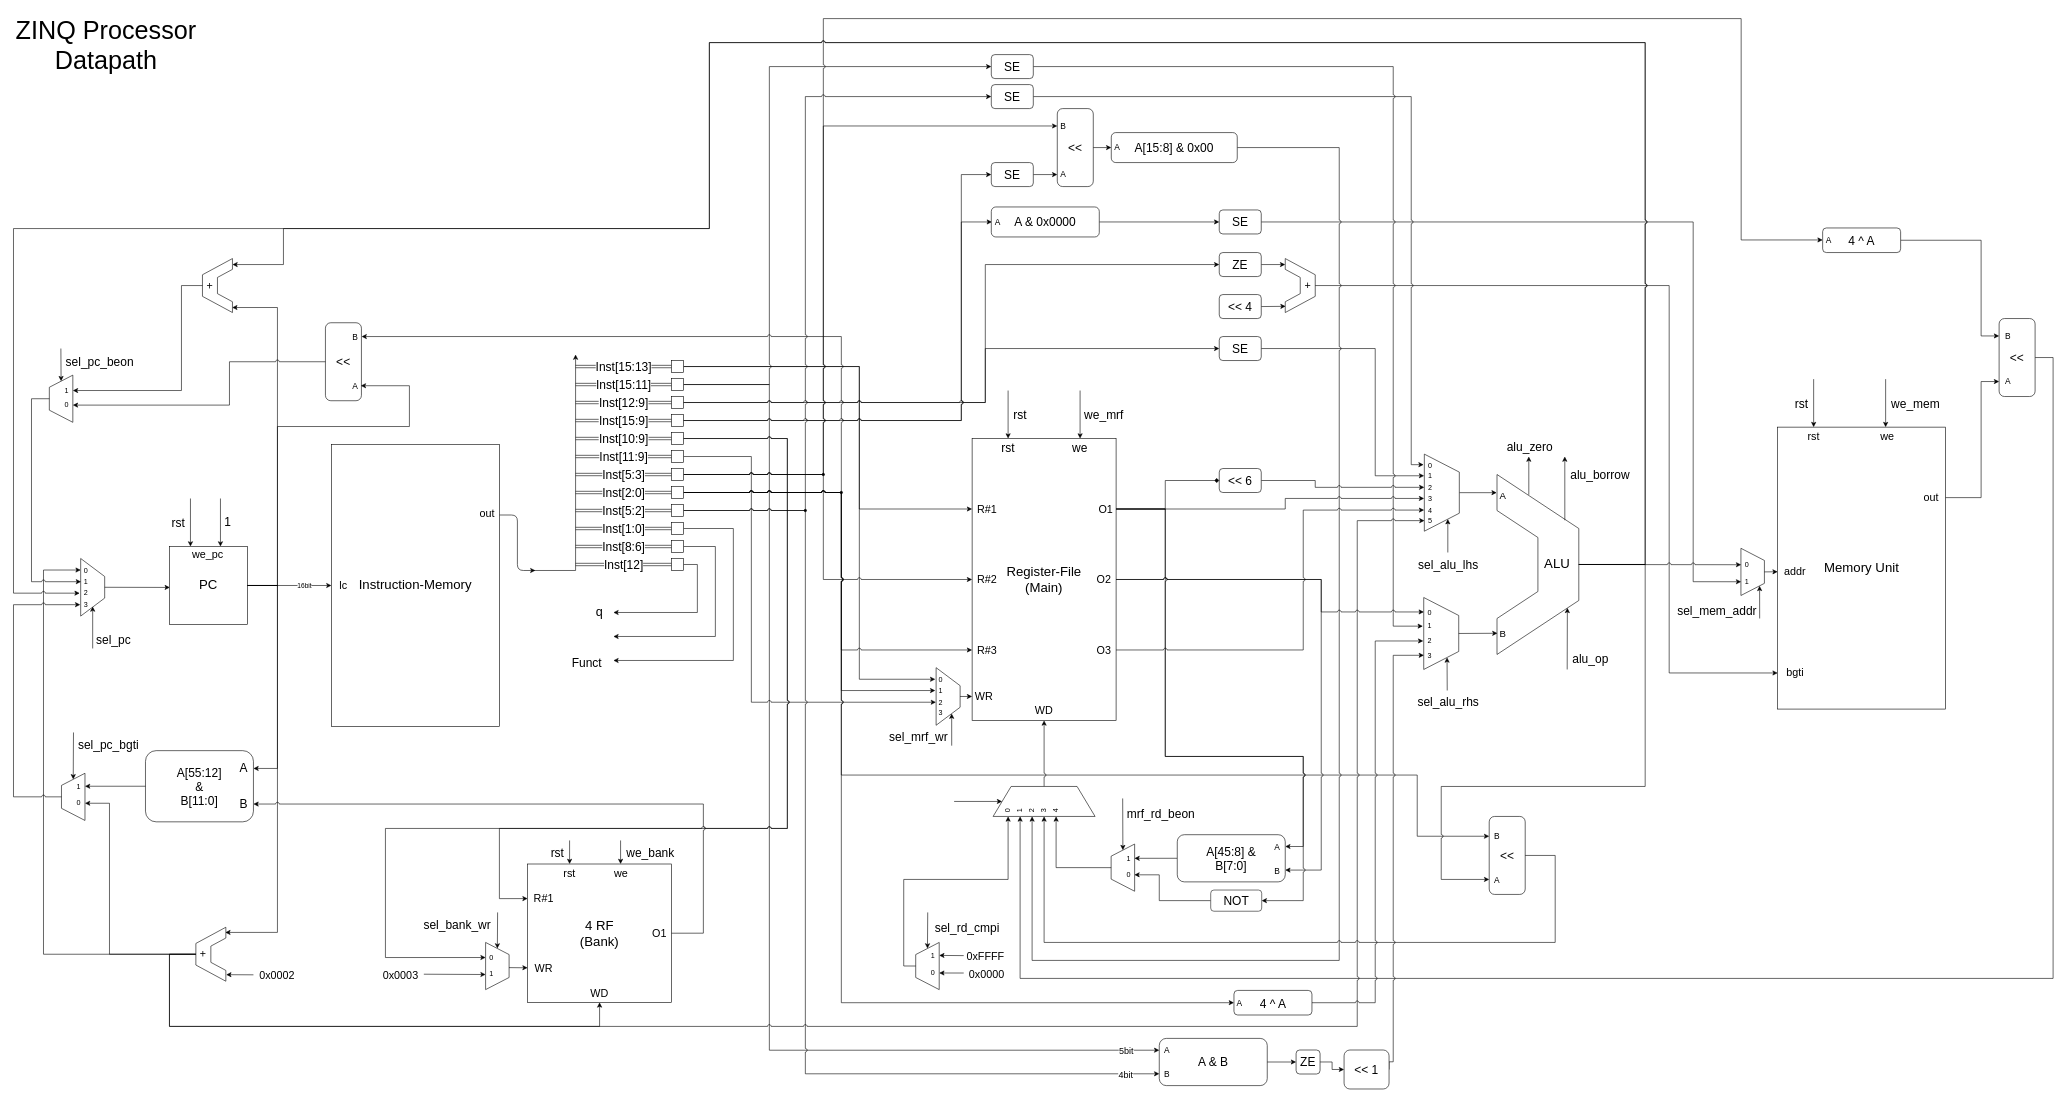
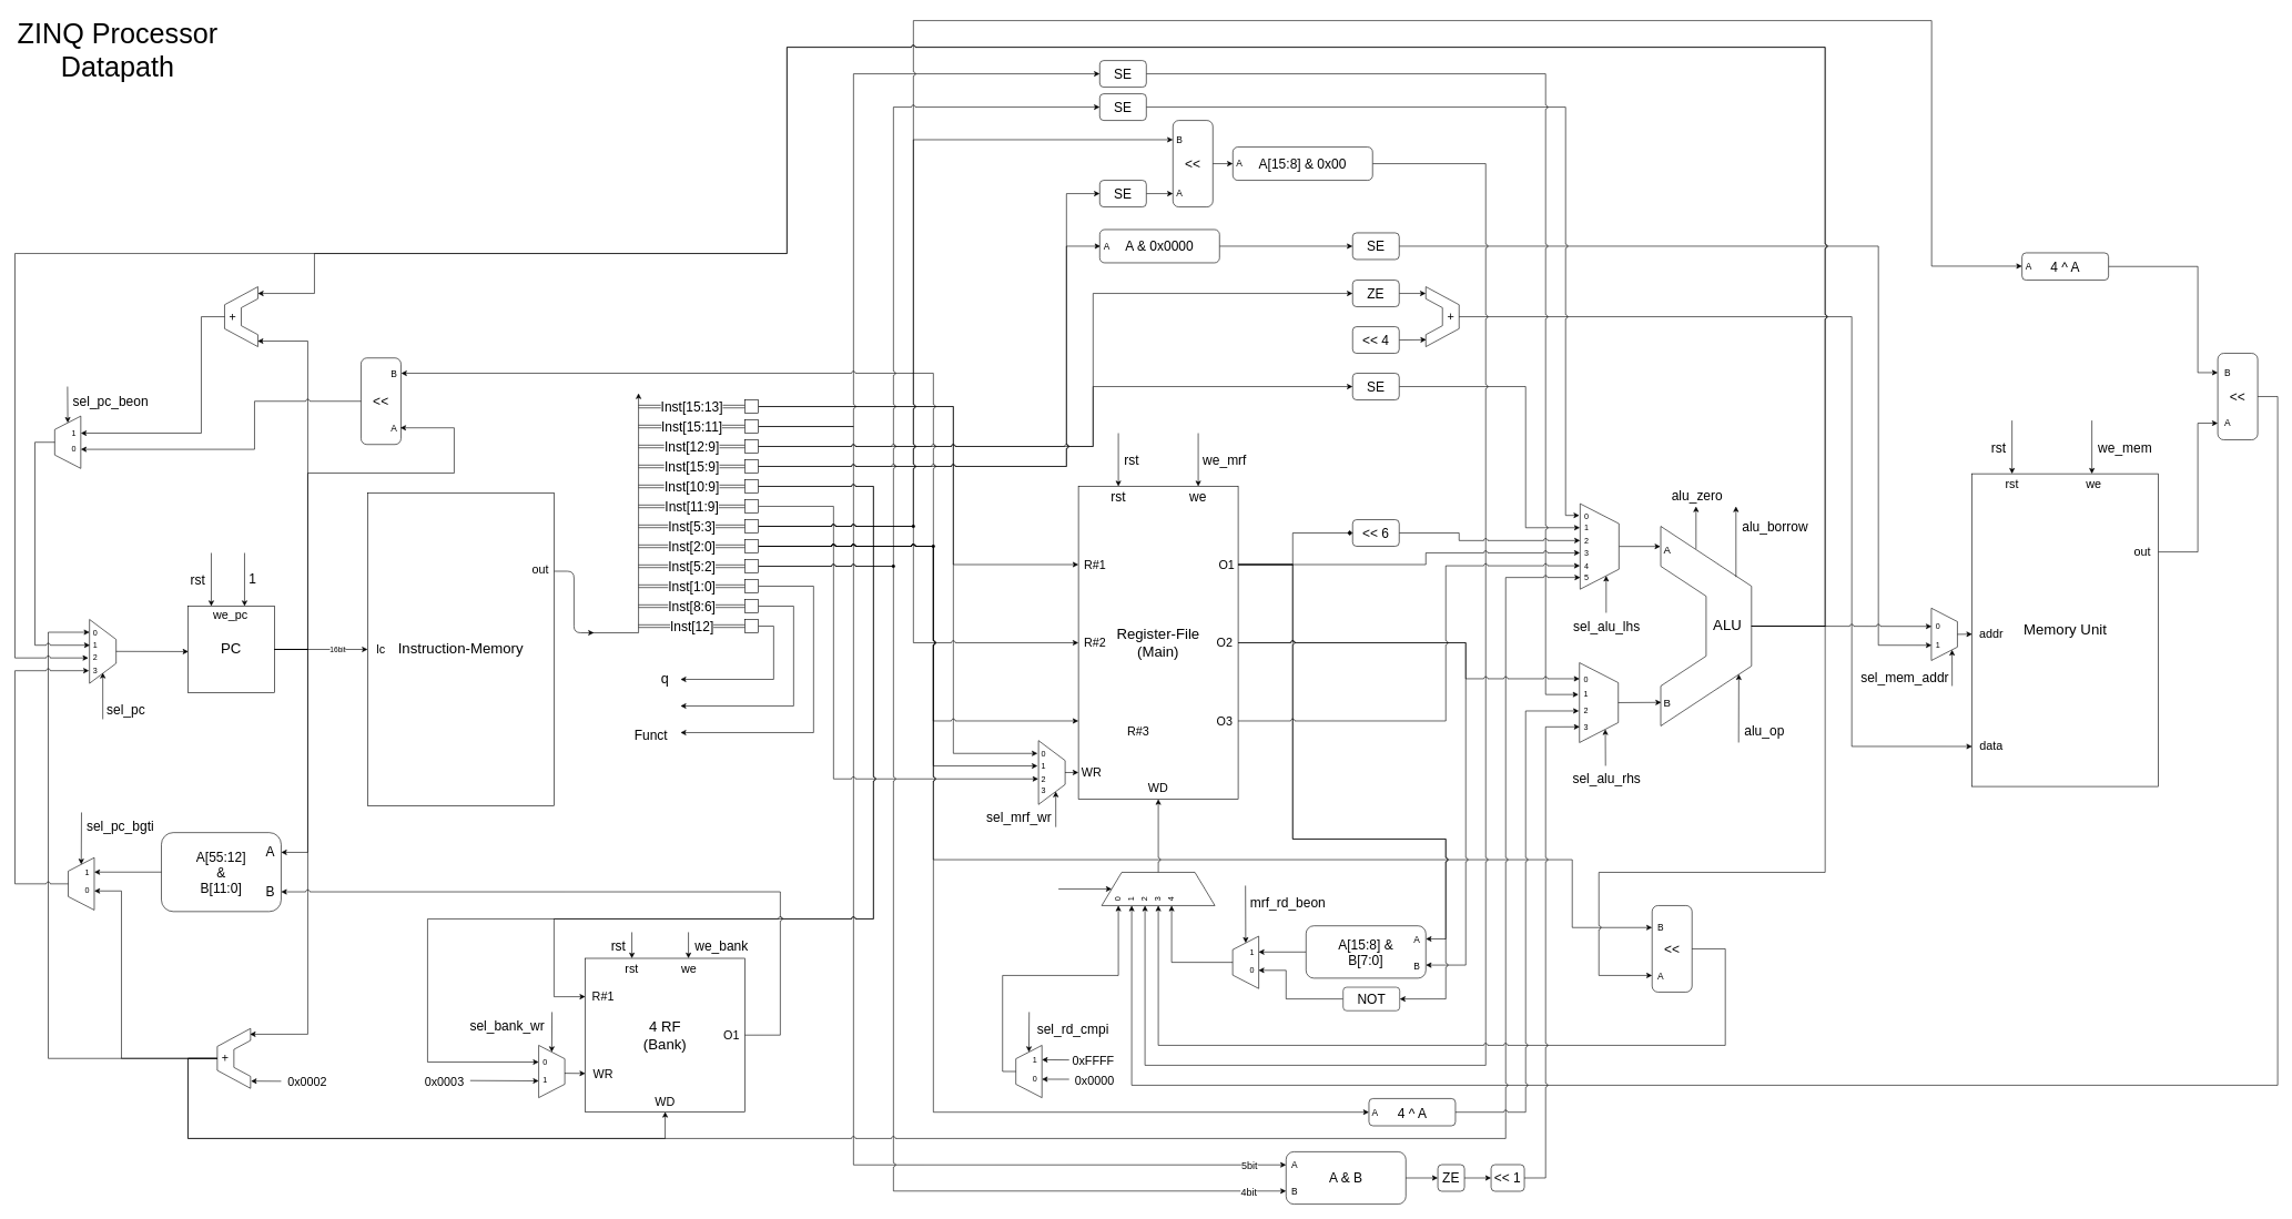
- <mxCell id="103" value="&lt;font style=&quot;font-size: 18px&quot;&gt;R#3&lt;br&gt;&lt;/font&gt;" style="text;html=1;strokeColor=none;fillColor=none;align=center;verticalAlign=middle;whiteSpace=wrap;rounded=0;sketch=0;" parent="99" vertex="1"><mxGeometry y="423" width="50" height="20" as="geometry" /></mxCell>
+ <mxCell id="103" value="&lt;font style=&quot;font-size: 18px&quot;&gt;R#3&lt;br&gt;&lt;/font&gt;" style="text;html=1;strokeColor=none;fillColor=none;align=center;verticalAlign=middle;whiteSpace=wrap;rounded=0;sketch=0;" parent="99" vertex="1"><mxGeometry x="65" y="438" width="50" height="20" as="geometry" /></mxCell>
- <mxCell id="95" value="&lt;font style=&quot;font-size: 18px&quot;&gt;bgti&lt;br&gt;&lt;/font&gt;" style="text;html=1;strokeColor=none;fillColor=none;align=center;verticalAlign=middle;whiteSpace=wrap;rounded=0;sketch=0;" parent="87" vertex="1"><mxGeometry x="9" y="480" width="40" height="20" as="geometry" /></mxCell>
+ <mxCell id="95" value="&lt;font style=&quot;font-size: 18px&quot;&gt;data&lt;br&gt;&lt;/font&gt;" style="text;html=1;strokeColor=none;fillColor=none;align=center;verticalAlign=middle;whiteSpace=wrap;rounded=0;sketch=0;" parent="87" vertex="1"><mxGeometry x="9" y="480" width="40" height="20" as="geometry" /></mxCell>
- <mxCell id="309" value="&lt;div style=&quot;font-size: 20px&quot; align=&quot;center&quot;&gt;&lt;font style=&quot;font-size: 20px&quot;&gt;A[45:8] &amp;amp;&lt;/font&gt;&lt;/div&gt;&lt;div style=&quot;font-size: 20px&quot; align=&quot;center&quot;&gt;&lt;font style=&quot;font-size: 20px&quot;&gt;B[7:0]&lt;/font&gt;&lt;/div&gt;" style="rounded=1;whiteSpace=wrap;html=1;align=center;" parent="308" vertex="1"><mxGeometry width="180" height="78.68" as="geometry" /></mxCell>
+ <mxCell id="309" value="&lt;div style=&quot;font-size: 20px&quot; align=&quot;center&quot;&gt;&lt;font style=&quot;font-size: 20px&quot;&gt;A[15:8] &amp;amp;&lt;/font&gt;&lt;/div&gt;&lt;div style=&quot;font-size: 20px&quot; align=&quot;center&quot;&gt;&lt;font style=&quot;font-size: 20px&quot;&gt;B[7:0]&lt;/font&gt;&lt;/div&gt;" style="rounded=1;whiteSpace=wrap;html=1;align=center;" parent="308" vertex="1"><mxGeometry width="180" height="78.68" as="geometry" /></mxCell>
- <mxCell id="305" value="&lt;font style=&quot;font-size: 20px&quot;&gt;&lt;font style=&quot;font-size: 20px&quot;&gt;&amp;lt;&amp;lt; 1&lt;/font&gt;&lt;br&gt;&lt;/font&gt;" style="rounded=1;whiteSpace=wrap;html=1;" parent="1" vertex="1"><mxGeometry x="2240.05" y="1749.34" width="75" height="65" as="geometry" /></mxCell>
+ <mxCell id="305" value="&lt;font style=&quot;font-size: 20px&quot;&gt;&lt;font style=&quot;font-size: 20px&quot;&gt;&amp;lt;&amp;lt; 1&lt;/font&gt;&lt;br&gt;&lt;/font&gt;" style="rounded=1;whiteSpace=wrap;html=1;" parent="1" vertex="1"><mxGeometry x="2240.05" y="1749.34" width="50" height="40" as="geometry" /></mxCell>
